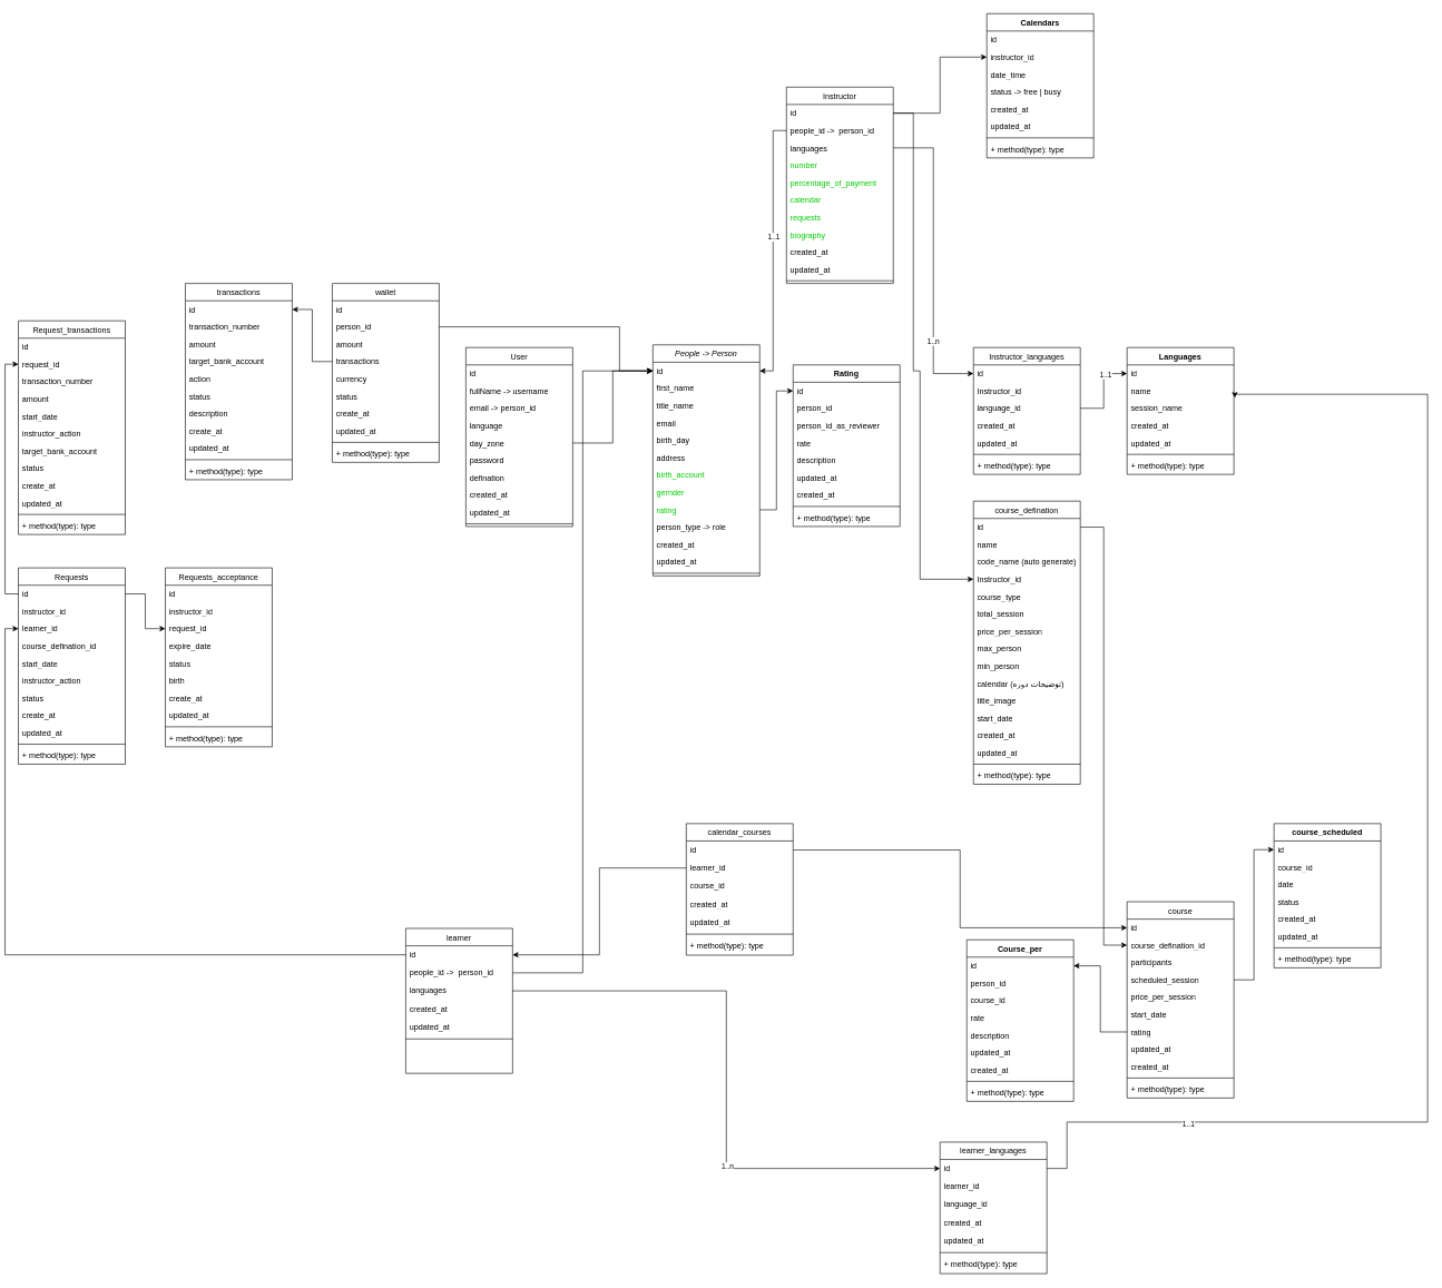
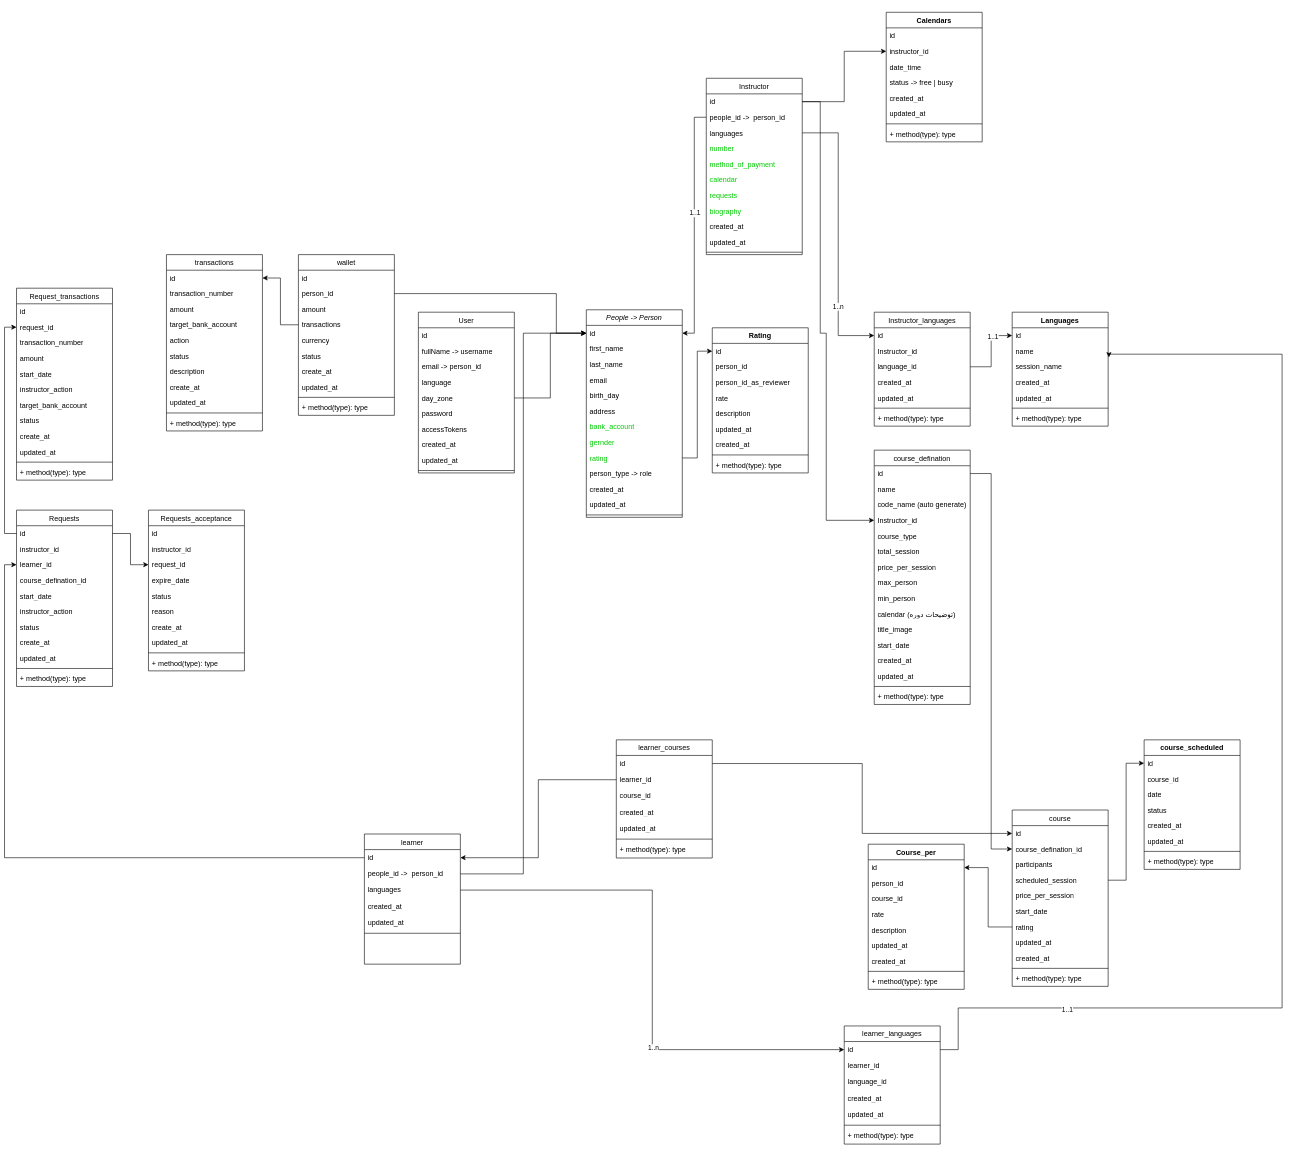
- <mxCell id="21" value="percentage_of_payment" style="text;align=left;verticalAlign=top;spacingLeft=4;spacingRight=4;overflow=hidden;rotatable=0;points=[[0,0.5],[1,0.5]];portConstraint=eastwest;rounded=0;shadow=0;html=0;fontColor=#00CC00;" vertex="1" parent="16"><mxGeometry y="130" width="160" height="26" as="geometry" /></mxCell>
+ <mxCell id="21" value="method_of_payment" style="text;align=left;verticalAlign=top;spacingLeft=4;spacingRight=4;overflow=hidden;rotatable=0;points=[[0,0.5],[1,0.5]];portConstraint=eastwest;rounded=0;shadow=0;html=0;fontColor=#00CC00;" vertex="1" parent="16"><mxGeometry y="130" width="160" height="26" as="geometry" /></mxCell>
- <mxCell id="5" value="title_name" style="text;align=left;verticalAlign=top;spacingLeft=4;spacingRight=4;overflow=hidden;rotatable=0;points=[[0,0.5],[1,0.5]];portConstraint=eastwest;rounded=0;shadow=0;html=0;" parent="2" vertex="1"><mxGeometry y="78" width="160" height="26" as="geometry" /></mxCell>
+ <mxCell id="5" value="last_name" style="text;align=left;verticalAlign=top;spacingLeft=4;spacingRight=4;overflow=hidden;rotatable=0;points=[[0,0.5],[1,0.5]];portConstraint=eastwest;rounded=0;shadow=0;html=0;" parent="2" vertex="1"><mxGeometry y="78" width="160" height="26" as="geometry" /></mxCell>
- <mxCell id="9" value="birth_account" style="text;align=left;verticalAlign=top;spacingLeft=4;spacingRight=4;overflow=hidden;rotatable=0;points=[[0,0.5],[1,0.5]];portConstraint=eastwest;rounded=0;shadow=0;html=0;fontColor=#00CC00;" vertex="1" parent="2"><mxGeometry y="182" width="160" height="26" as="geometry" /></mxCell>
+ <mxCell id="9" value="bank_account" style="text;align=left;verticalAlign=top;spacingLeft=4;spacingRight=4;overflow=hidden;rotatable=0;points=[[0,0.5],[1,0.5]];portConstraint=eastwest;rounded=0;shadow=0;html=0;fontColor=#00CC00;" vertex="1" parent="2"><mxGeometry y="182" width="160" height="26" as="geometry" /></mxCell>
- <mxCell id="73" value="defination" style="text;align=left;verticalAlign=top;spacingLeft=4;spacingRight=4;overflow=hidden;rotatable=0;points=[[0,0.5],[1,0.5]];portConstraint=eastwest;rounded=0;shadow=0;html=0;" vertex="1" parent="66"><mxGeometry y="182" width="160" height="26" as="geometry" /></mxCell>
+ <mxCell id="73" value="accessTokens" style="text;align=left;verticalAlign=top;spacingLeft=4;spacingRight=4;overflow=hidden;rotatable=0;points=[[0,0.5],[1,0.5]];portConstraint=eastwest;rounded=0;shadow=0;html=0;" vertex="1" parent="66"><mxGeometry y="182" width="160" height="26" as="geometry" /></mxCell>
- <mxCell id="160" value="birth" style="text;strokeColor=none;fillColor=none;align=left;verticalAlign=top;spacingLeft=4;spacingRight=4;overflow=hidden;rotatable=0;points=[[0,0.5],[1,0.5]];portConstraint=eastwest;whiteSpace=wrap;html=1;" vertex="1" parent="154"><mxGeometry y="156" width="160" height="26" as="geometry" /></mxCell>
+ <mxCell id="160" value="reason" style="text;strokeColor=none;fillColor=none;align=left;verticalAlign=top;spacingLeft=4;spacingRight=4;overflow=hidden;rotatable=0;points=[[0,0.5],[1,0.5]];portConstraint=eastwest;whiteSpace=wrap;html=1;" vertex="1" parent="154"><mxGeometry y="156" width="160" height="26" as="geometry" /></mxCell>
- <mxCell id="100" value="&lt;span style=&quot;font-weight: 400; white-space: nowrap;&quot;&gt;calendar_courses&lt;/span&gt;" style="swimlane;fontStyle=1;align=center;verticalAlign=top;childLayout=stackLayout;horizontal=1;startSize=26;horizontalStack=0;resizeParent=1;resizeParentMax=0;resizeLast=0;collapsible=1;marginBottom=0;whiteSpace=wrap;html=1;" vertex="1" parent="1"><mxGeometry x="1020" y="1233" width="160" height="197" as="geometry" /></mxCell>
+ <mxCell id="100" value="&lt;span style=&quot;font-weight: 400; white-space: nowrap;&quot;&gt;learner_courses&lt;/span&gt;" style="swimlane;fontStyle=1;align=center;verticalAlign=top;childLayout=stackLayout;horizontal=1;startSize=26;horizontalStack=0;resizeParent=1;resizeParentMax=0;resizeLast=0;collapsible=1;marginBottom=0;whiteSpace=wrap;html=1;" vertex="1" parent="1"><mxGeometry x="1020" y="1233" width="160" height="197" as="geometry" /></mxCell>
